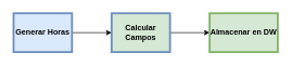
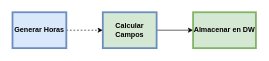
- <mxCell id="2" style="edgeStyle=orthogonalEdgeStyle;rounded=0;orthogonalLoop=1;jettySize=auto;html=1;exitX=1;exitY=0.5;exitDx=0;exitDy=0;entryX=0;entryY=0.5;entryDx=0;entryDy=0;" parent="1" source="3" target="5" edge="1"><mxGeometry relative="1" as="geometry" /></mxCell>
+ <mxCell id="2" style="edgeStyle=orthogonalEdgeStyle;rounded=0;orthogonalLoop=1;jettySize=auto;html=1;exitX=1;exitY=0.5;exitDx=0;exitDy=0;entryX=0;entryY=0.5;entryDx=0;entryDy=0;dashed=1;" parent="1" source="3" target="5" edge="1"><mxGeometry relative="1" as="geometry" /></mxCell>
